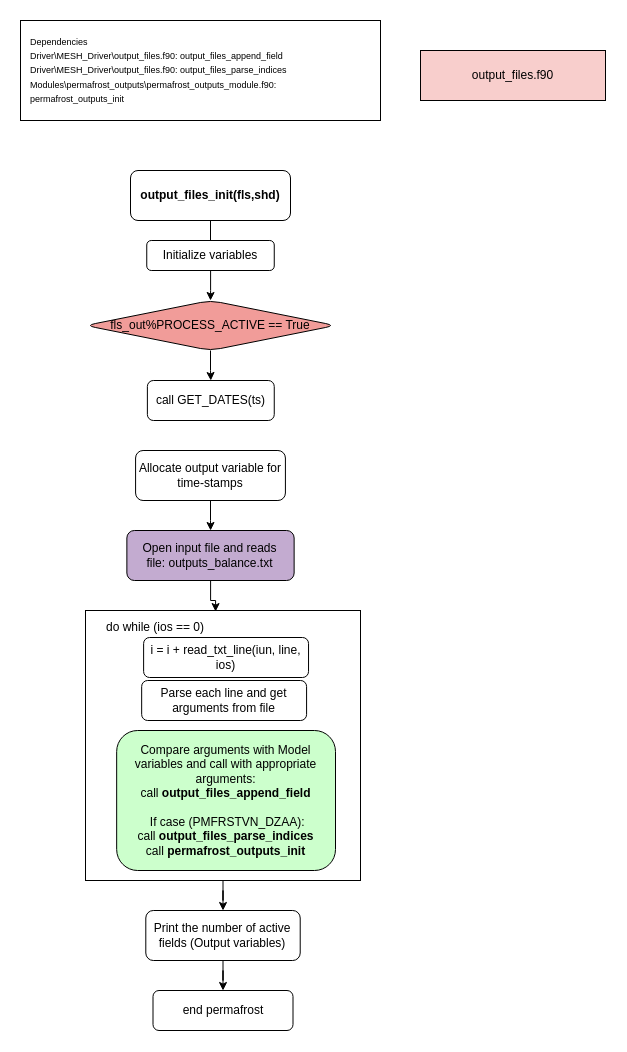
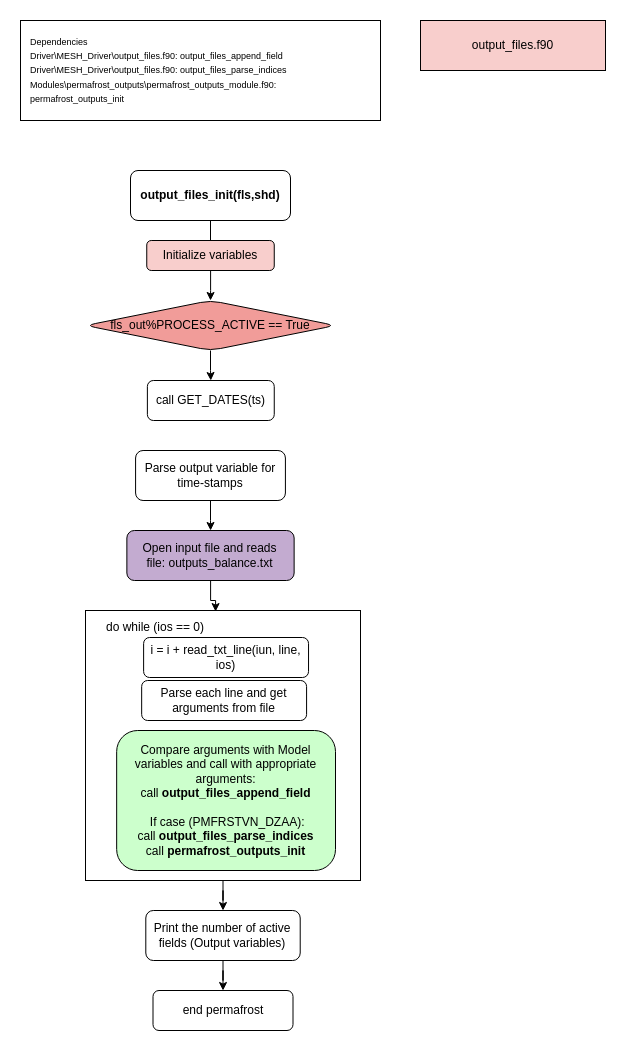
- <mxCell id="2" value="output_files.f90" style="rounded=0;whiteSpace=wrap;html=1;fillColor=#F8CECC;" vertex="1" parent="1"><mxGeometry x="420" y="50" width="185" height="50" as="geometry" /></mxCell>
+ <mxCell id="2" value="output_files.f90" style="rounded=0;whiteSpace=wrap;html=1;fillColor=#F8CECC;" vertex="1" parent="1"><mxGeometry x="420" y="20" width="185" height="50" as="geometry" /></mxCell>
- <mxCell id="9" value="&lt;div&gt;Initialize variables&lt;/div&gt;" style="whiteSpace=wrap;html=1;rounded=1;" vertex="1" parent="1"><mxGeometry x="146.25" y="240" width="127.5" height="30" as="geometry" /></mxCell>
+ <mxCell id="9" value="&lt;div&gt;Initialize variables&lt;/div&gt;" style="whiteSpace=wrap;html=1;rounded=1;fillColor=#f8cecc;" vertex="1" parent="1"><mxGeometry x="146.25" y="240" width="127.5" height="30" as="geometry" /></mxCell>
- <mxCell id="15" value="Allocate output variable for time-stamps" style="whiteSpace=wrap;html=1;rounded=1;" vertex="1" parent="1"><mxGeometry x="135.08" y="450" width="149.84" height="50" as="geometry" /></mxCell>
+ <mxCell id="15" value="Parse output variable for time-stamps" style="whiteSpace=wrap;html=1;rounded=1;" vertex="1" parent="1"><mxGeometry x="135.08" y="450" width="149.84" height="50" as="geometry" /></mxCell>
